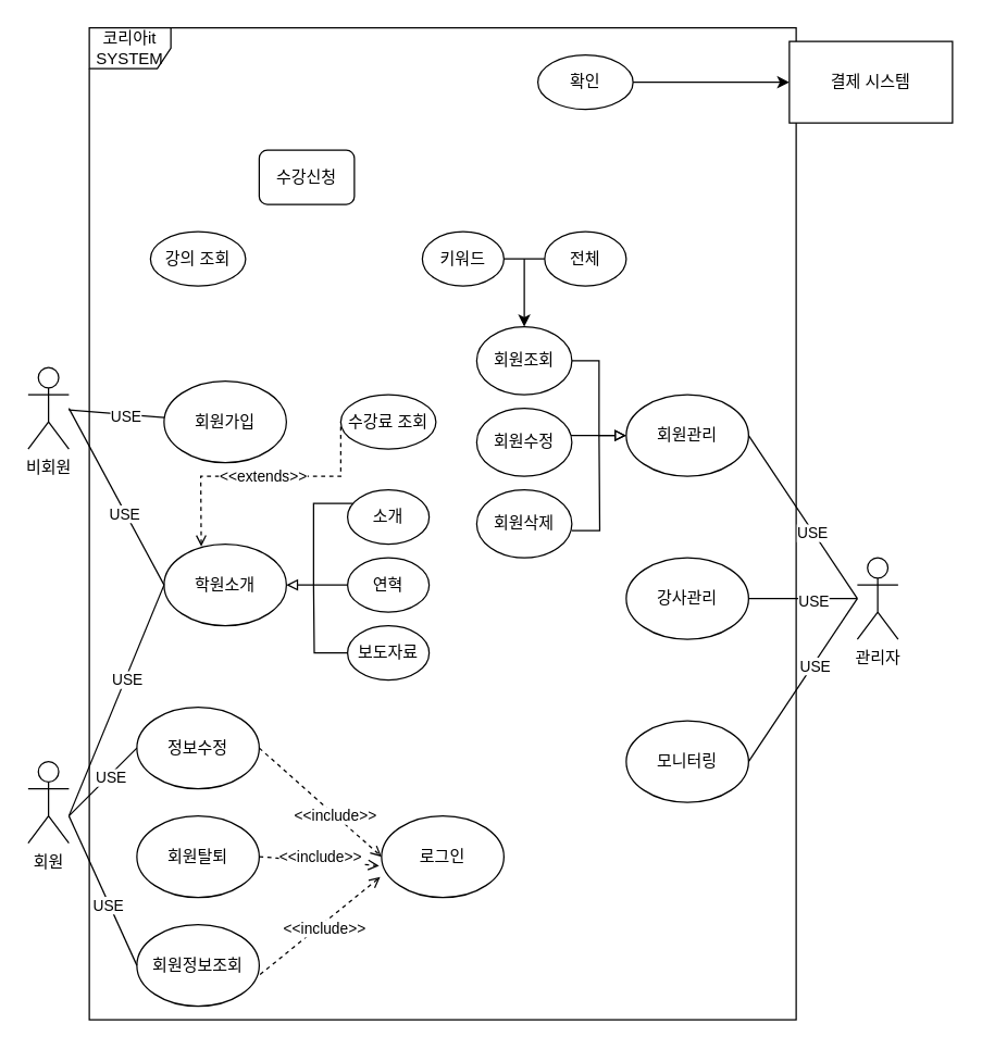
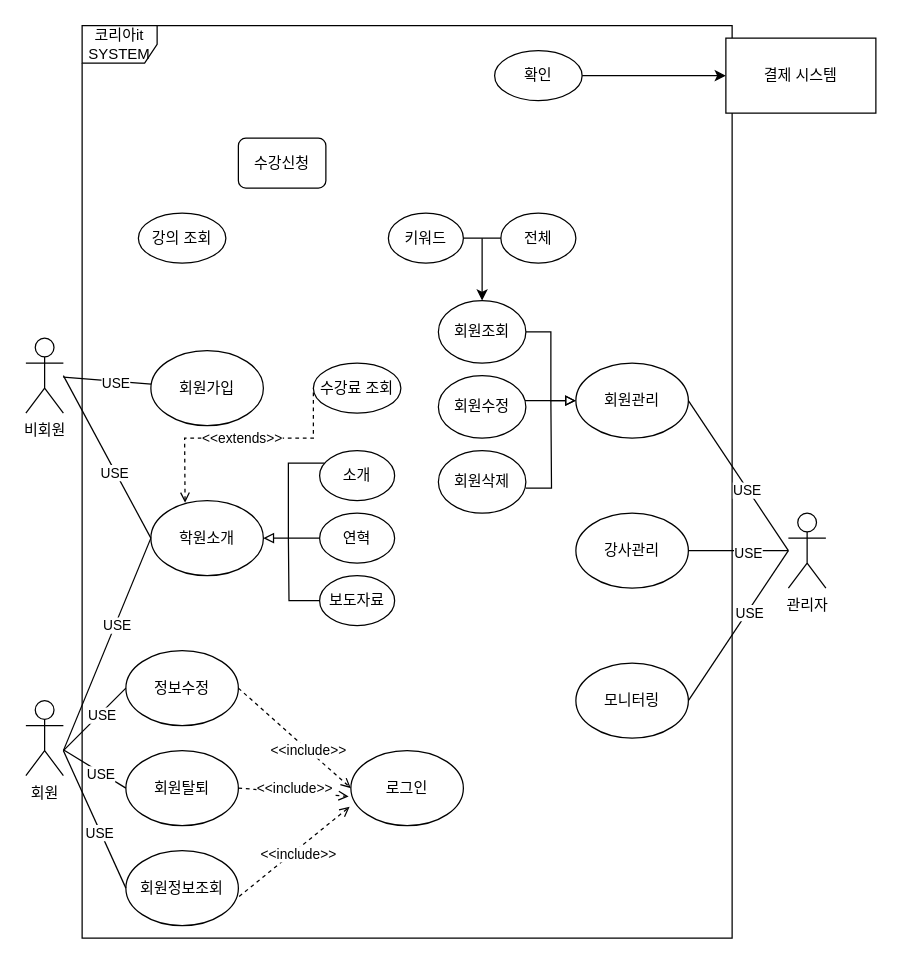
+ <mxCell id="15" value="" style="endArrow=none;html=1;rounded=0;exitX=0;exitY=0.5;exitDx=0;exitDy=0;" edge="1" parent="1" source="10" target="5"><mxGeometry width="50" height="50" relative="1" as="geometry"><mxPoint x="130" y="430" as="sourcePoint" /><mxPoint x="60" y="570" as="targetPoint" /><Array as="points" /></mxGeometry></mxCell>
+ <mxCell id="16" value="USE" style="edgeLabel;html=1;align=center;verticalAlign=middle;resizable=0;points=[];" vertex="1" connectable="0" parent="15"><mxGeometry x="-0.184" y="1" relative="1" as="geometry"><mxPoint as="offset" /></mxGeometry></mxCell>
